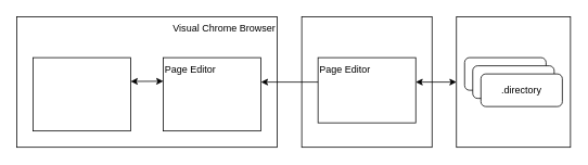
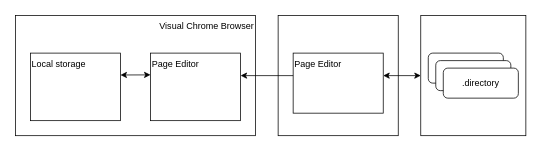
+ <mxCell id="4" value="Local storage" style="text;html=1;strokeColor=none;fillColor=none;align=left;verticalAlign=middle;whiteSpace=wrap;rounded=0;" vertex="1" parent="1"><mxGeometry x="40" y="70" width="80" height="30" as="geometry" /></mxCell>
